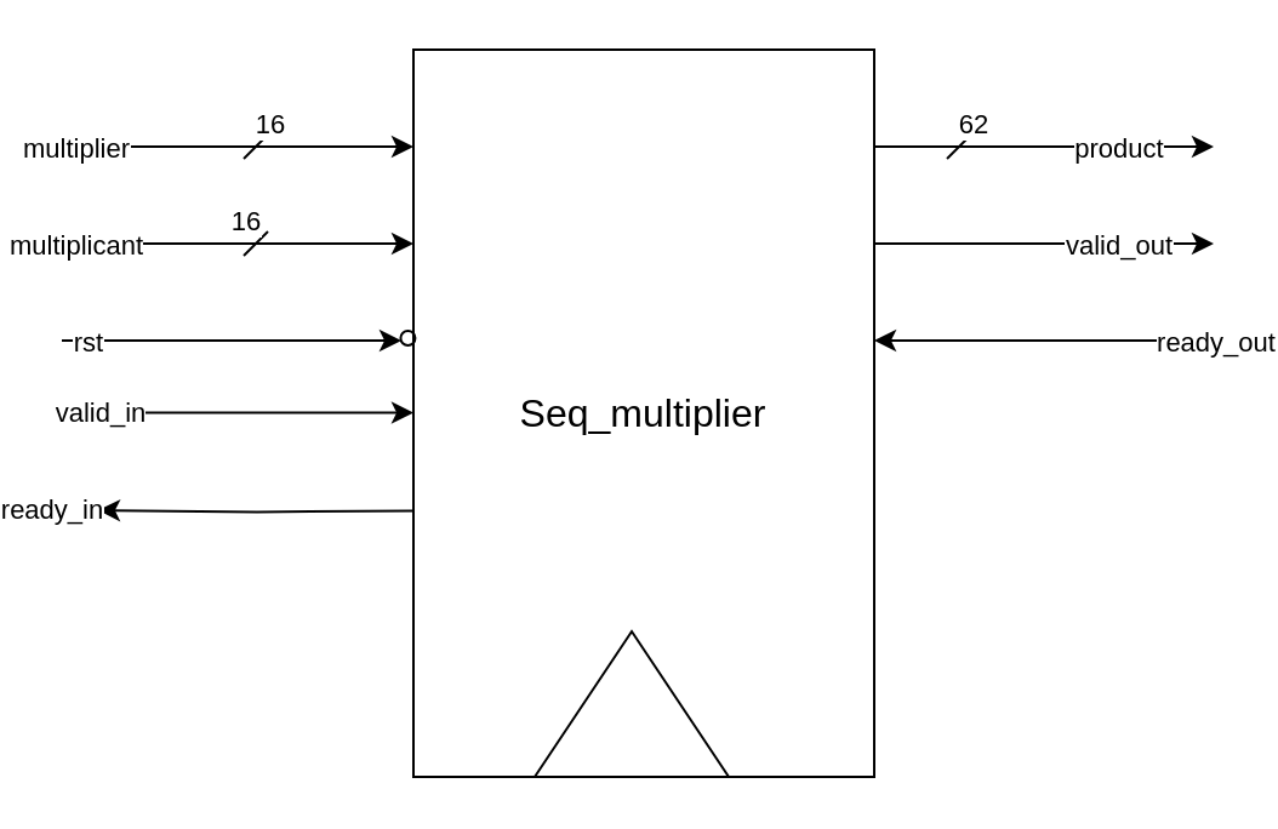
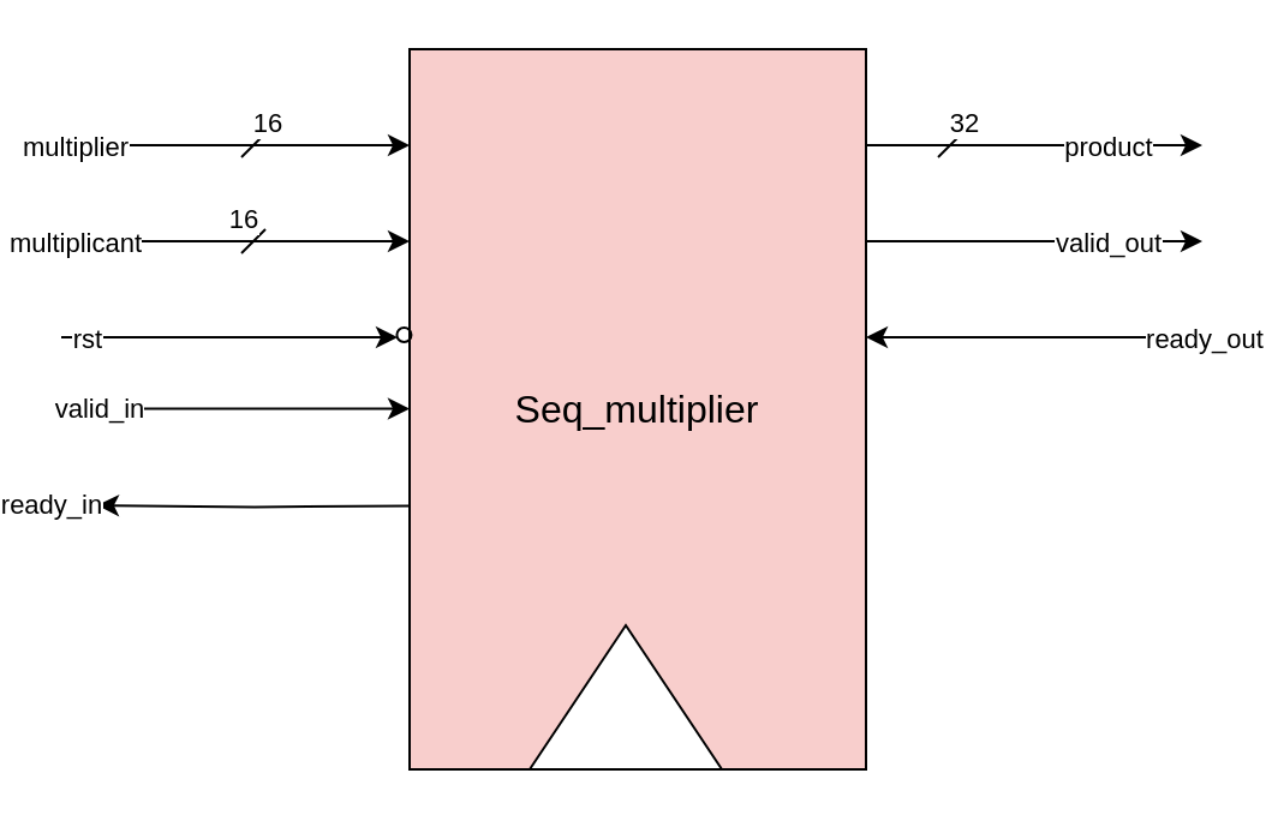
- <mxCell id="21" value="62" style="edgeLabel;resizable=0;html=1;;align=center;verticalAlign=middle;" parent="1" connectable="0" vertex="1"><mxGeometry x="395" y="50" as="geometry" /></mxCell>
+ <mxCell id="21" value="32" style="edgeLabel;resizable=0;html=1;;align=center;verticalAlign=middle;" parent="1" connectable="0" vertex="1"><mxGeometry x="395" y="50" as="geometry" /></mxCell>
- <mxCell id="5" value="&lt;font style=&quot;font-size: 16px;&quot;&gt;Seq_multiplier&lt;/font&gt;" style="rounded=0;whiteSpace=wrap;html=1;" parent="1" vertex="1"><mxGeometry x="165" y="20" width="190" height="300" as="geometry" /></mxCell>
+ <mxCell id="5" value="&lt;font style=&quot;font-size: 16px;&quot;&gt;Seq_multiplier&lt;/font&gt;" style="rounded=0;whiteSpace=wrap;html=1;fillColor=#f8cecc;" parent="1" vertex="1"><mxGeometry x="165" y="20" width="190" height="300" as="geometry" /></mxCell>
